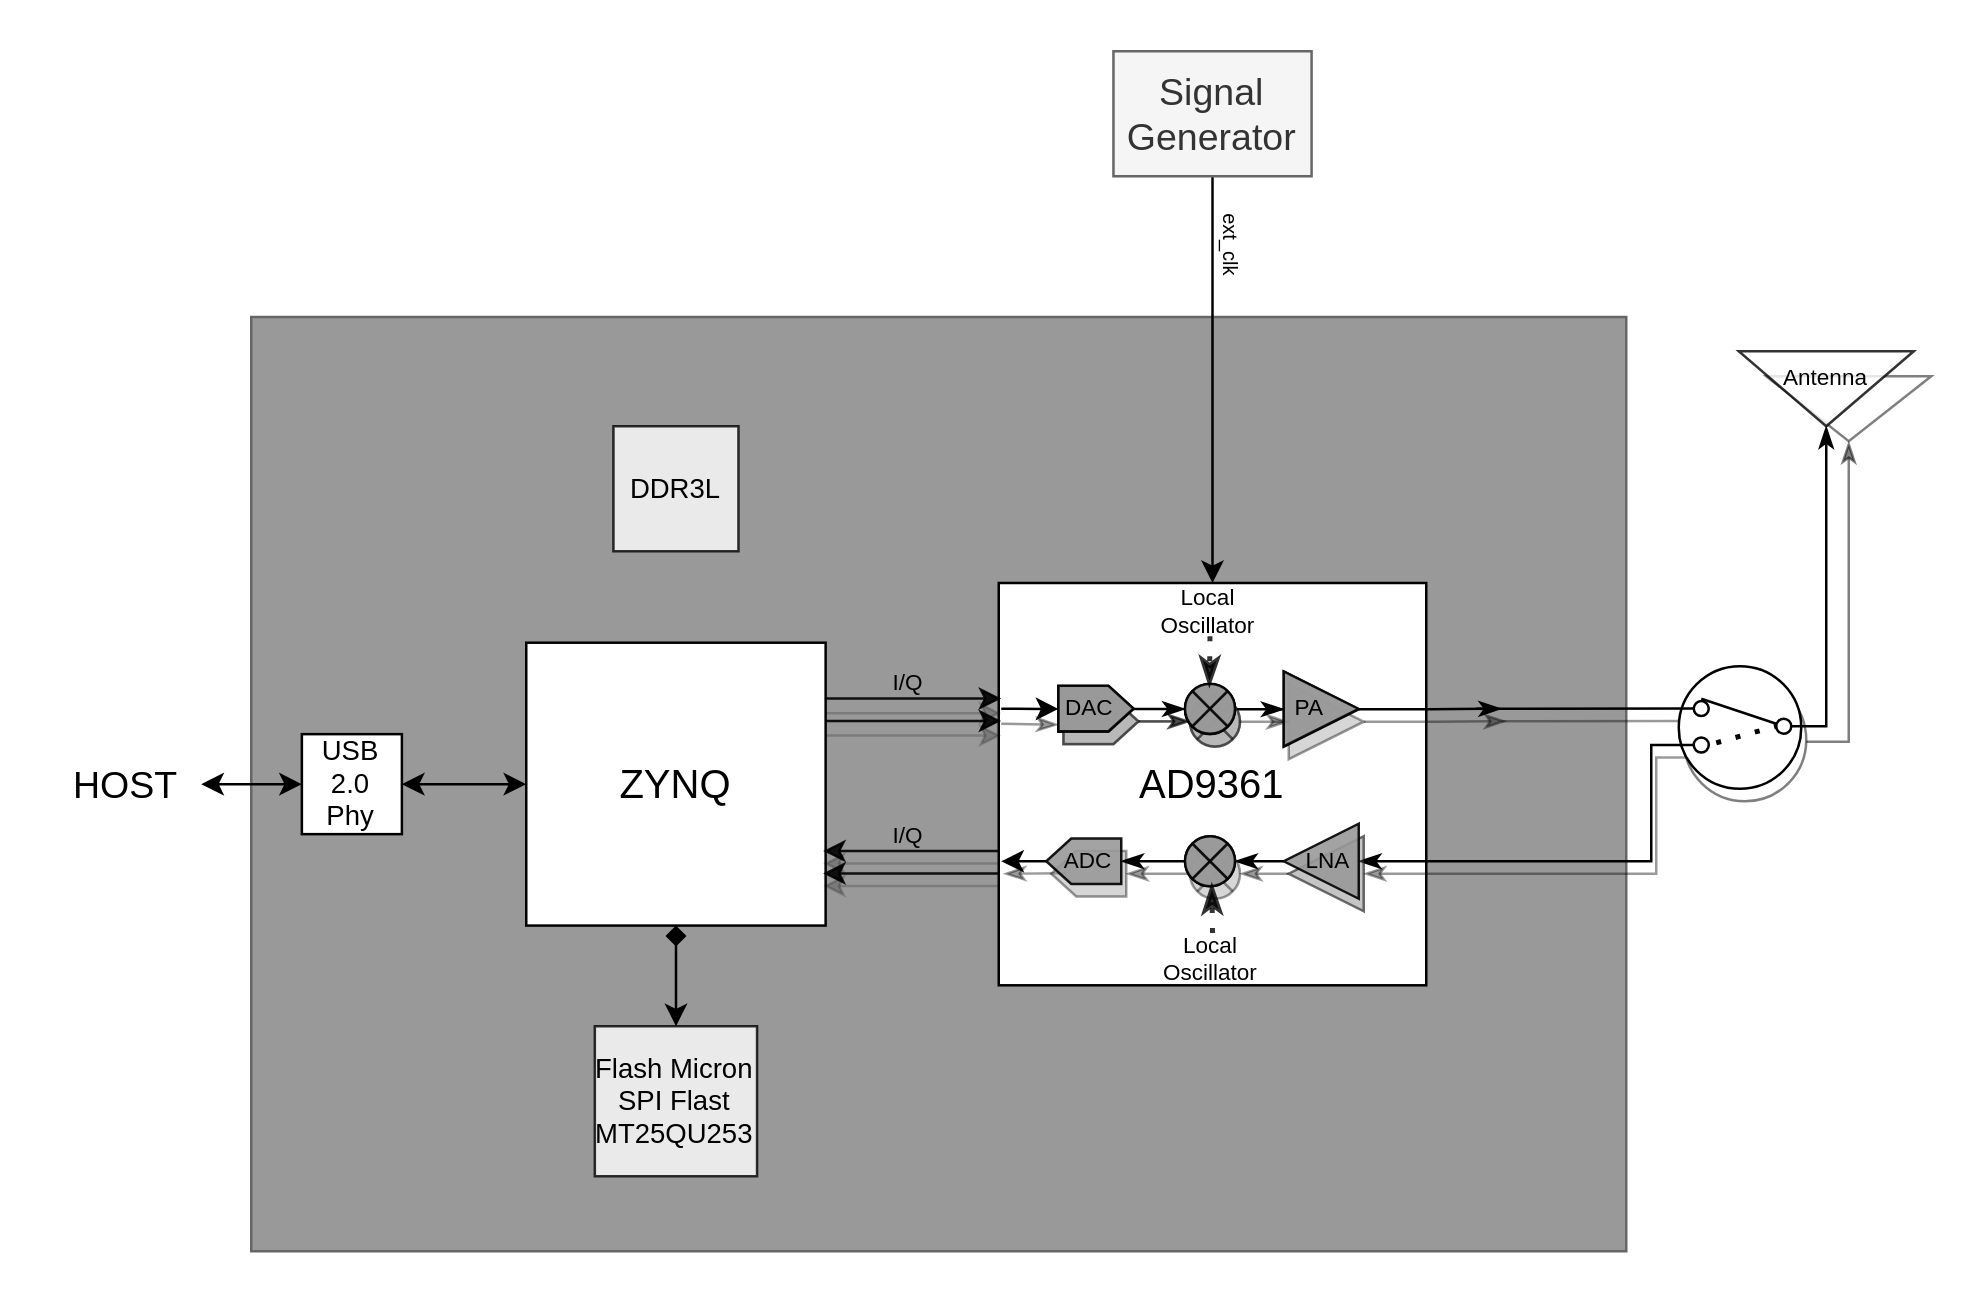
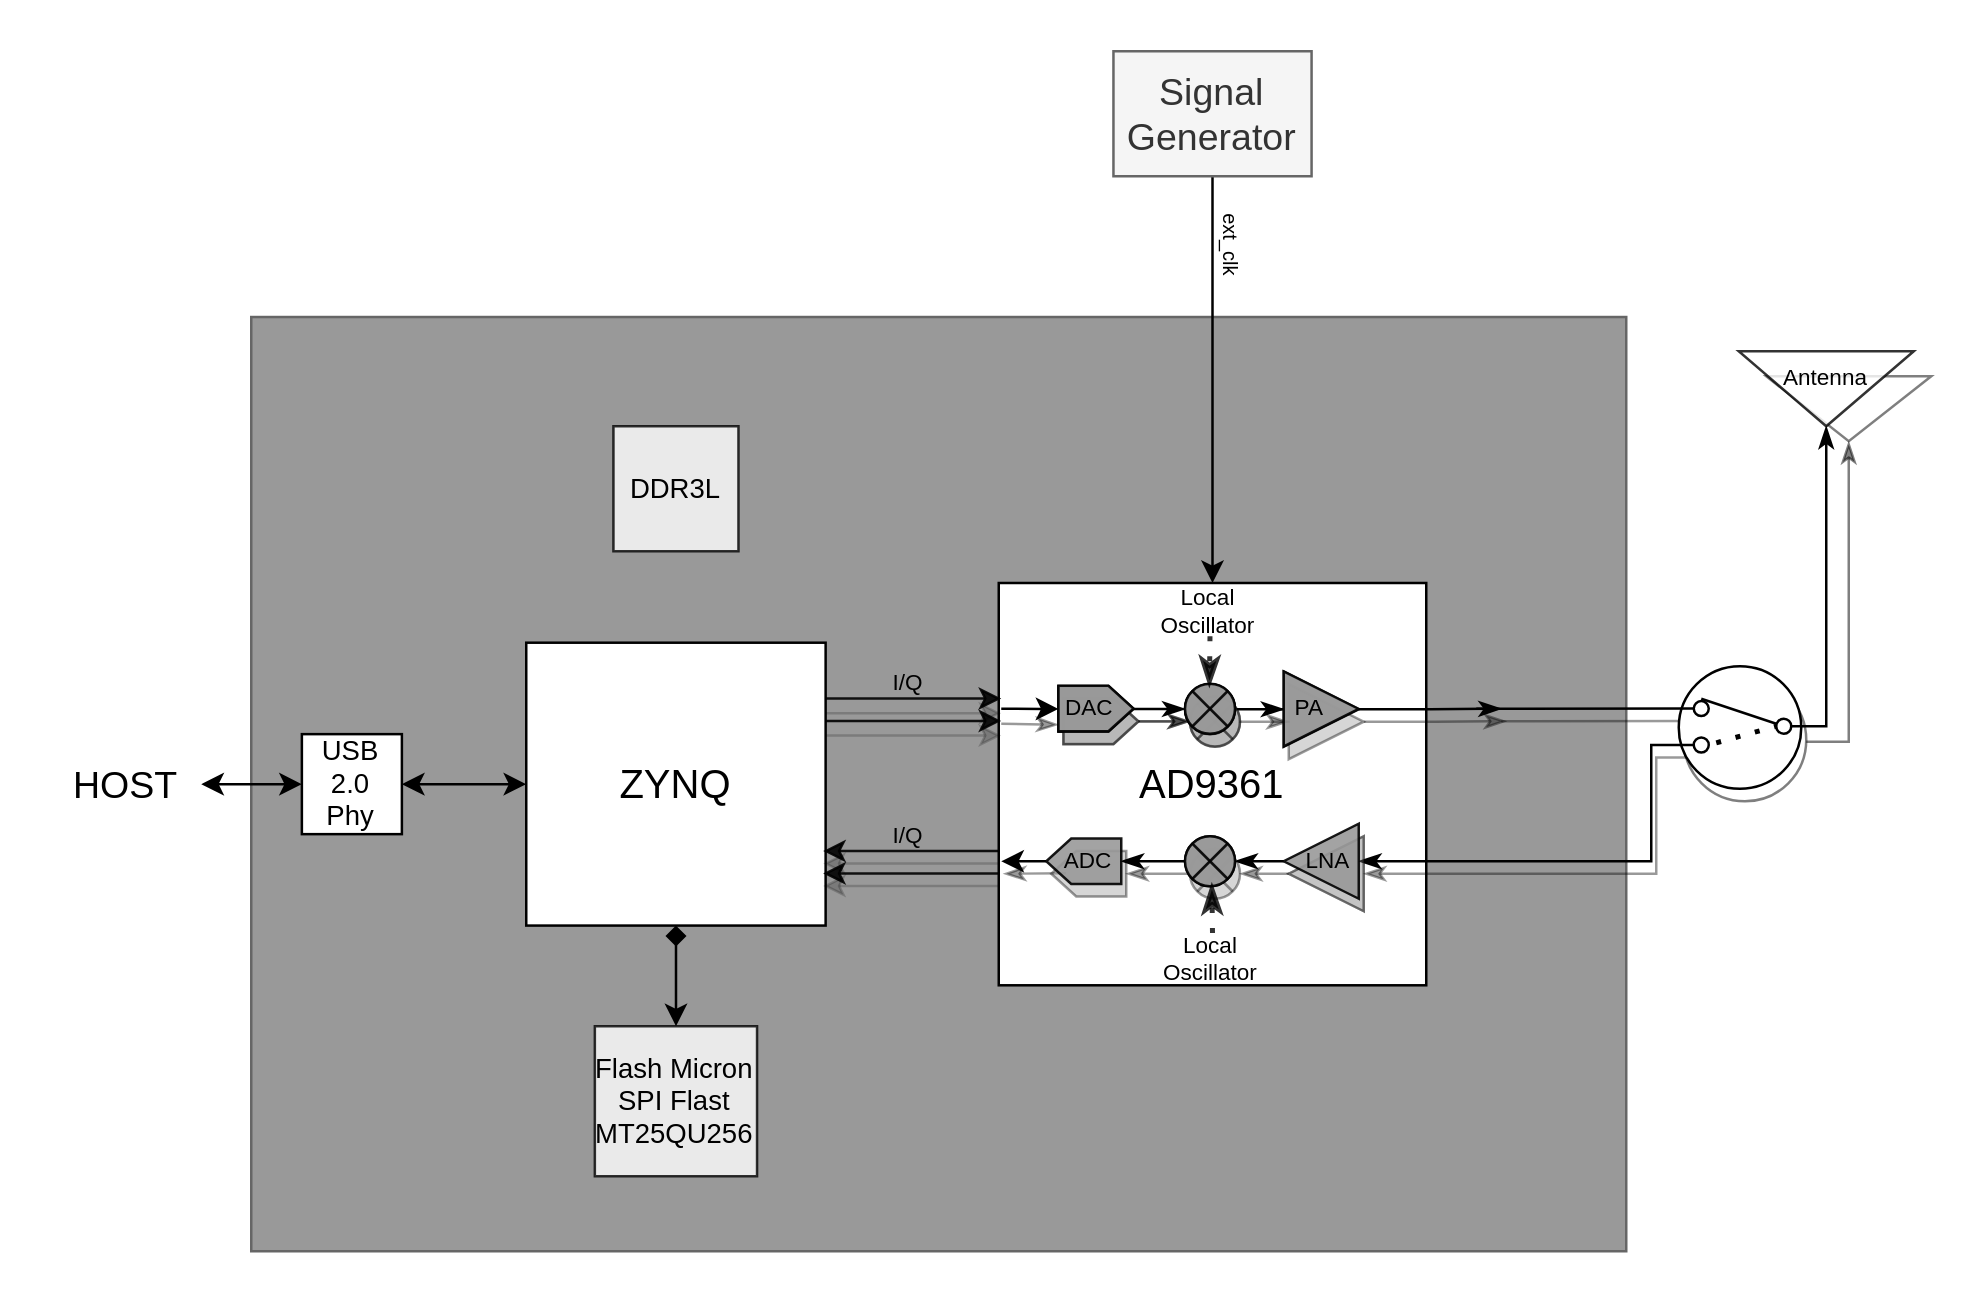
- <mxCell id="25" value="Flash Micron SPI Flast MT25QU253" style="rounded=0;whiteSpace=wrap;html=1;fontSize=11;opacity=80;" vertex="1" parent="1"><mxGeometry x="237.44" y="410" width="64.88" height="60" as="geometry" /></mxCell>
+ <mxCell id="25" value="Flash Micron SPI Flast MT25QU256" style="rounded=0;whiteSpace=wrap;html=1;fontSize=11;opacity=80;" vertex="1" parent="1"><mxGeometry x="237.44" y="410" width="64.88" height="60" as="geometry" /></mxCell>
